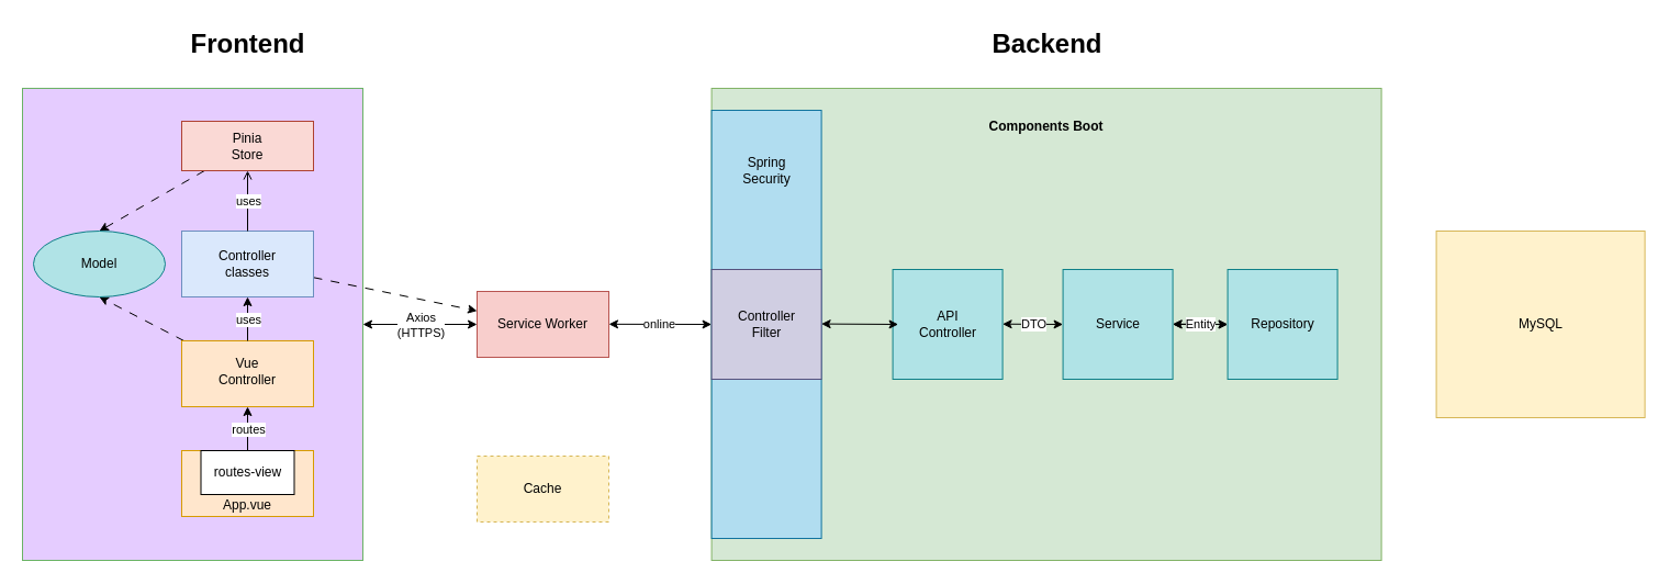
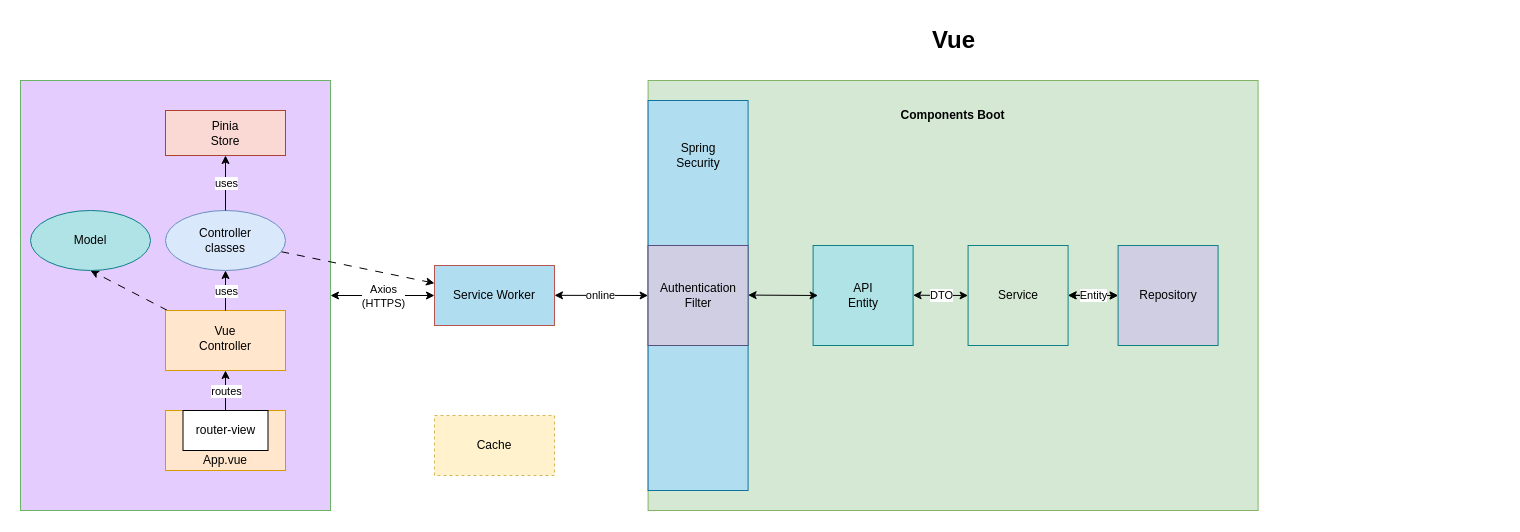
- <mxCell id="4" value="Frontend" style="text;strokeColor=none;fillColor=none;html=1;fontSize=24;fontStyle=1;verticalAlign=middle;align=center;" vertex="1" parent="1"><mxGeometry x="175" y="20" width="100" height="40" as="geometry" /></mxCell>
- <mxCell id="31" value="Backend" style="text;strokeColor=none;fillColor=none;html=1;fontSize=24;fontStyle=1;verticalAlign=middle;align=center;" vertex="1" parent="1"><mxGeometry x="902.59" y="20" width="100" height="40" as="geometry" /></mxCell>
+ <mxCell id="31" value="Vue" style="text;strokeColor=none;fillColor=none;html=1;fontSize=24;fontStyle=1;verticalAlign=middle;align=center;" vertex="1" parent="1"><mxGeometry x="902.59" y="20" width="100" height="40" as="geometry" /></mxCell>
- <mxCell id="20" value="" style="endArrow=open;html=1;rounded=0;entryX=0.5;entryY=1;entryDx=0;entryDy=0;" edge="1" parent="1" source="17" target="15"><mxGeometry relative="1" as="geometry"><mxPoint x="225" y="110" as="sourcePoint" /><mxPoint x="225" y="110" as="targetPoint" /></mxGeometry></mxCell>
+ <mxCell id="20" value="" style="endArrow=classic;html=1;rounded=0;entryX=0.5;entryY=1;entryDx=0;entryDy=0;" edge="1" parent="1" source="17" target="15"><mxGeometry relative="1" as="geometry"><mxPoint x="225" y="110" as="sourcePoint" /><mxPoint x="225" y="110" as="targetPoint" /></mxGeometry></mxCell>
- <mxCell id="14" style="edgeStyle=none;rounded=0;orthogonalLoop=1;jettySize=auto;html=1;entryX=0.5;entryY=0;entryDx=0;entryDy=0;startArrow=none;startFill=0;dashed=1;dashPattern=8 8;" edge="1" parent="1" source="15" target="41"><mxGeometry relative="1" as="geometry" /></mxCell>
- <mxCell id="17" value="Controller&lt;br&gt;classes" style="rounded=0;whiteSpace=wrap;html=1;fillColor=#dae8fc;strokeColor=#6c8ebf;" vertex="1" parent="1"><mxGeometry x="165" y="210" width="120" height="60" as="geometry" /></mxCell>
+ <mxCell id="17" value="Controller&lt;br&gt;classes" style="ellipse;whiteSpace=wrap;html=1;fillColor=#dae8fc;strokeColor=#6c8ebf;" vertex="1" parent="1"><mxGeometry x="165" y="210" width="120" height="60" as="geometry" /></mxCell>
- <mxCell id="22" value="Service Worker" style="rounded=0;whiteSpace=wrap;html=1;fillColor=#f8cecc;strokeColor=#b85450;" vertex="1" parent="1"><mxGeometry x="434" y="265" width="120" height="60" as="geometry" /></mxCell>
+ <mxCell id="22" value="Service Worker" style="rounded=0;whiteSpace=wrap;html=1;fillColor=#b1ddf0;strokeColor=#b85450;" vertex="1" parent="1"><mxGeometry x="434" y="265" width="120" height="60" as="geometry" /></mxCell>
- <mxCell id="30" value="Controller&lt;br&gt;Filter" style="whiteSpace=wrap;html=1;aspect=fixed;strokeColor=#56517e;fillColor=#d0cee2;" vertex="1" parent="1"><mxGeometry x="647.59" y="245" width="100" height="100" as="geometry" /></mxCell>
+ <mxCell id="30" value="Authentication&lt;br&gt;Filter" style="whiteSpace=wrap;html=1;aspect=fixed;strokeColor=#56517e;fillColor=#d0cee2;" vertex="1" parent="1"><mxGeometry x="647.59" y="245" width="100" height="100" as="geometry" /></mxCell>
- <mxCell id="32" value="API&lt;br&gt;Controller" style="whiteSpace=wrap;html=1;aspect=fixed;strokeColor=#0e8088;fillColor=#b0e3e6;" vertex="1" parent="1"><mxGeometry x="812.59" y="245" width="100" height="100" as="geometry" /></mxCell>
+ <mxCell id="32" value="API&lt;br&gt;Entity" style="whiteSpace=wrap;html=1;aspect=fixed;strokeColor=#0e8088;fillColor=#b0e3e6;" vertex="1" parent="1"><mxGeometry x="812.59" y="245" width="100" height="100" as="geometry" /></mxCell>
- <mxCell id="33" value="Service" style="whiteSpace=wrap;html=1;aspect=fixed;strokeColor=#0e8088;fillColor=#b0e3e6;" vertex="1" parent="1"><mxGeometry x="967.59" y="245" width="100" height="100" as="geometry" /></mxCell>
+ <mxCell id="33" value="Service" style="whiteSpace=wrap;html=1;aspect=fixed;strokeColor=#0e8088;fillColor=#d5e8d4;" vertex="1" parent="1"><mxGeometry x="967.59" y="245" width="100" height="100" as="geometry" /></mxCell>
- <mxCell id="35" value="Repository" style="whiteSpace=wrap;html=1;aspect=fixed;strokeColor=#0e8088;fillColor=#b0e3e6;" vertex="1" parent="1"><mxGeometry x="1117.59" y="245" width="100" height="100" as="geometry" /></mxCell>
+ <mxCell id="35" value="Repository" style="whiteSpace=wrap;html=1;aspect=fixed;strokeColor=#0e8088;fillColor=#d0cee2;" vertex="1" parent="1"><mxGeometry x="1117.59" y="245" width="100" height="100" as="geometry" /></mxCell>
- <mxCell id="42" value="MySQL" style="rounded=0;whiteSpace=wrap;html=1;comic=0;strokeColor=#d6b656;fillColor=#fff2cc;" vertex="1" parent="1"><mxGeometry x="1307.59" y="210" width="190" height="170" as="geometry" /></mxCell>
- <mxCell id="8" value="routes-view" style="text;html=1;strokeColor=none;fillColor=none;align=center;verticalAlign=middle;whiteSpace=wrap;rounded=0;" vertex="1" parent="1"><mxGeometry x="192.5" y="415" width="65" height="30" as="geometry" /></mxCell>
+ <mxCell id="8" value="router-view" style="text;html=1;strokeColor=none;fillColor=none;align=center;verticalAlign=middle;whiteSpace=wrap;rounded=0;" vertex="1" parent="1"><mxGeometry x="192.5" y="415" width="65" height="30" as="geometry" /></mxCell>
